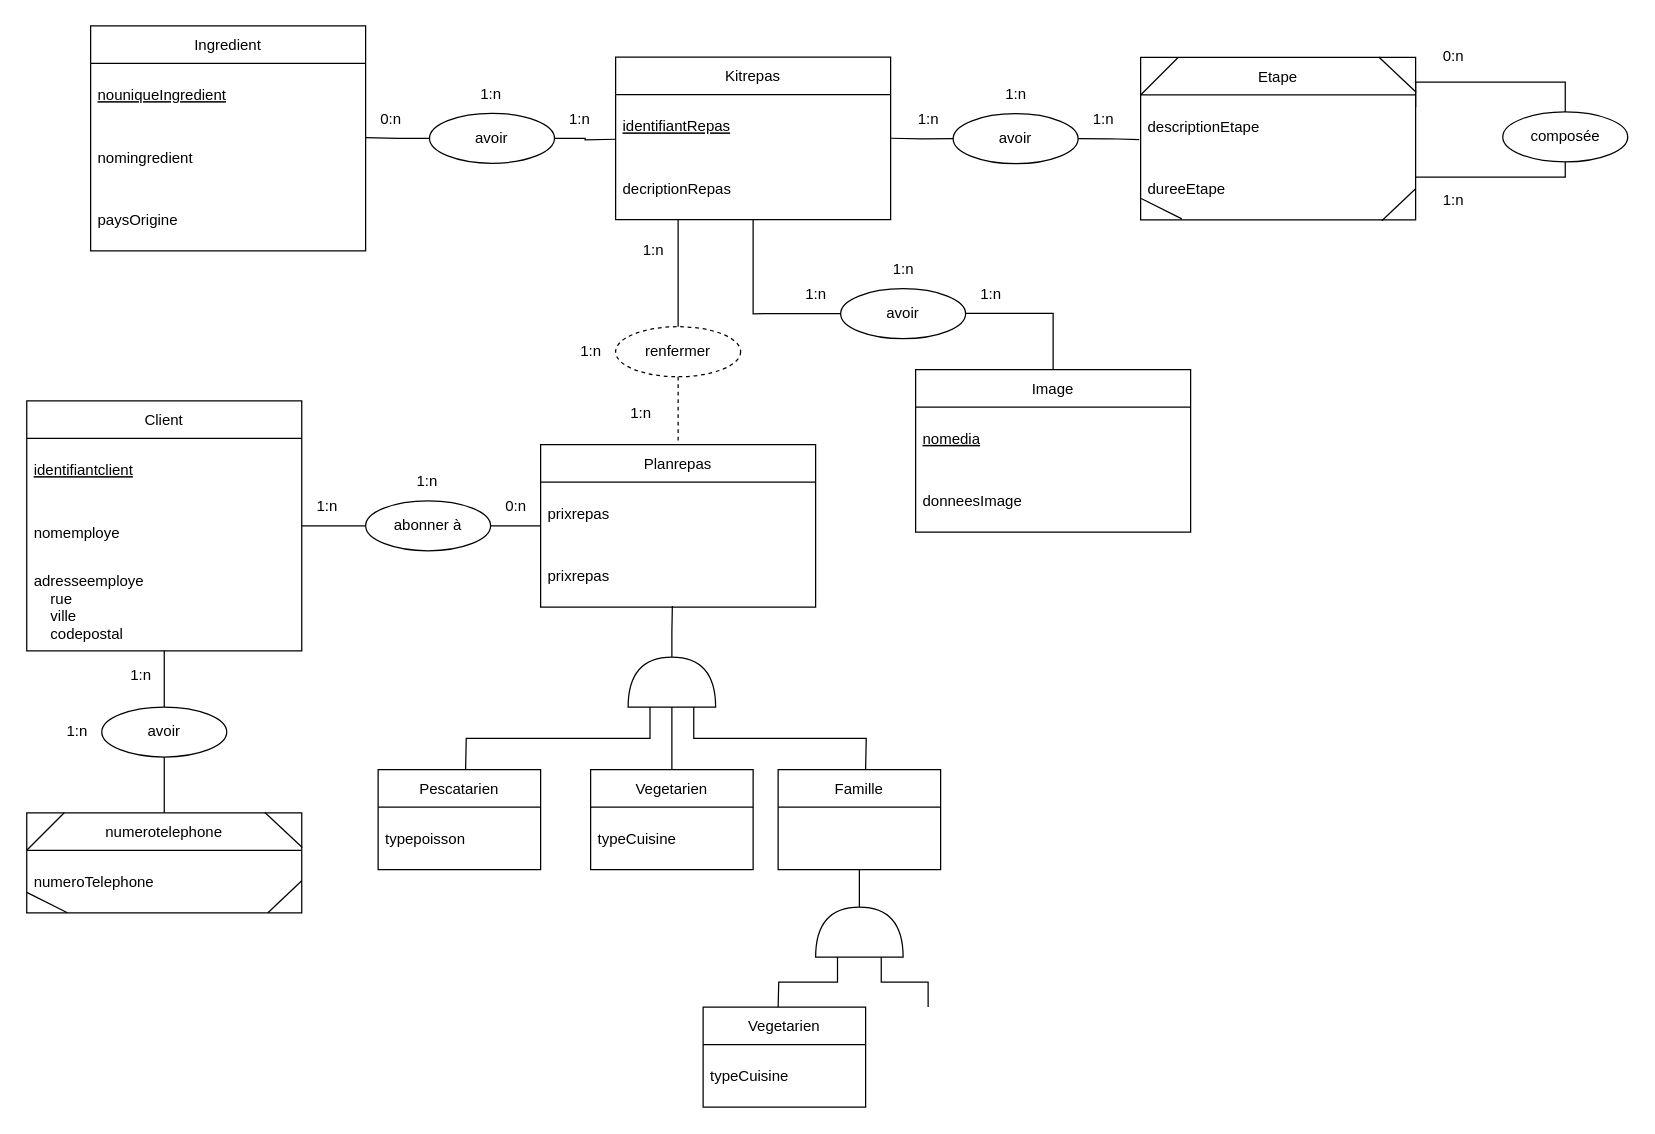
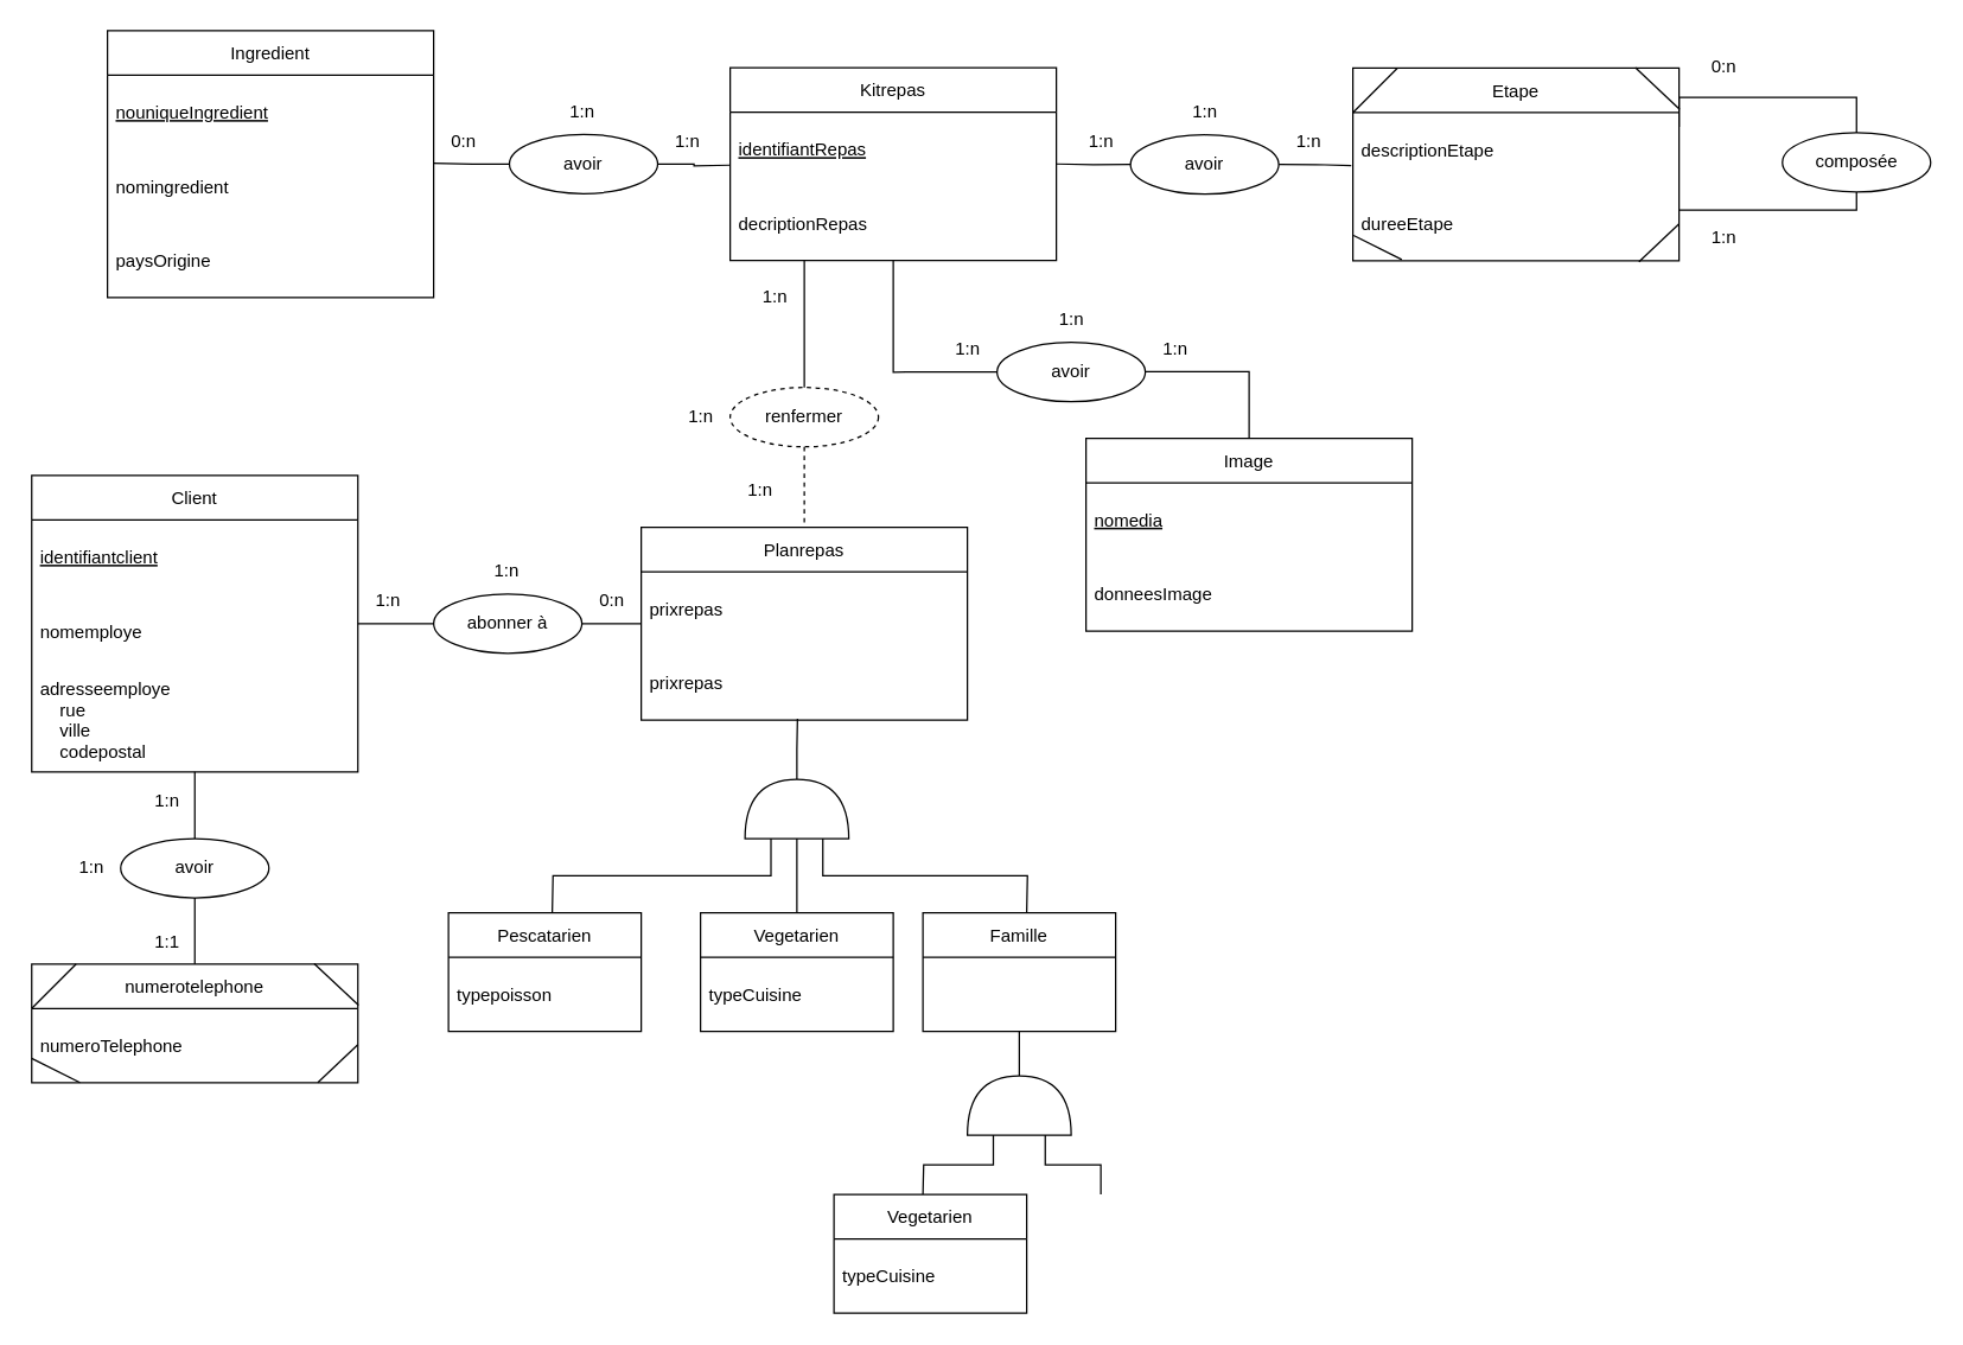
+ <mxCell id="85" value="1:1" style="text;html=1;align=center;verticalAlign=middle;resizable=0;points=[];autosize=1;strokeColor=none;fillColor=none;" vertex="1" parent="1"><mxGeometry x="92" y="619.61" width="40" height="30" as="geometry" /></mxCell>
